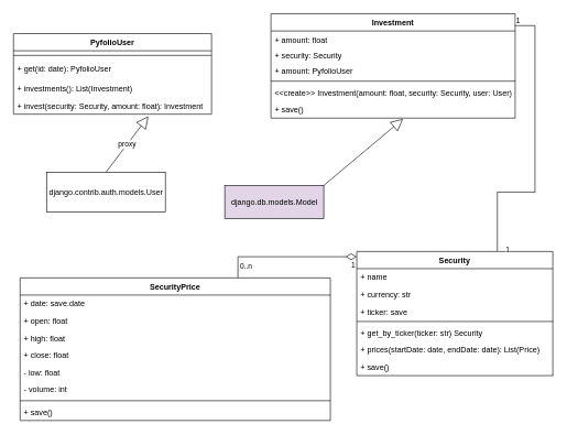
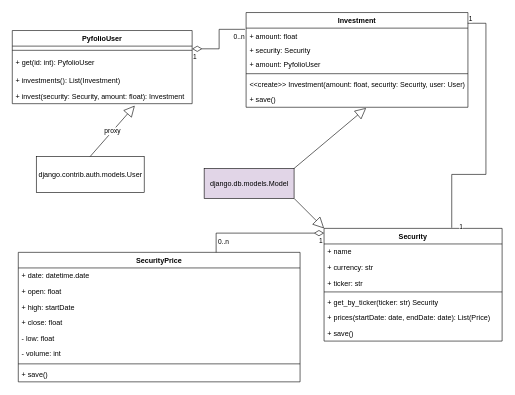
+ <mxCell id="31" value="" style="endArrow=none;html=1;endSize=12;startArrow=diamondThin;startSize=14;startFill=0;edgeStyle=orthogonalEdgeStyle;rounded=0;endFill=0;exitX=1;exitY=0.25;exitDx=0;exitDy=0;entryX=-0.005;entryY=0.177;entryDx=0;entryDy=0;entryPerimeter=0;" parent="1" source="19" target="24" edge="1"><mxGeometry relative="1" as="geometry"><mxPoint x="260" y="49" as="sourcePoint" /><mxPoint x="550" y="40" as="targetPoint" /></mxGeometry></mxCell>
+ <mxCell id="32" value="1" style="edgeLabel;resizable=0;html=1;align=left;verticalAlign=top;" parent="31" connectable="0" vertex="1"><mxGeometry x="-1" relative="1" as="geometry" /></mxCell>
+ <mxCell id="33" value="0..n" style="edgeLabel;resizable=0;html=1;align=right;verticalAlign=top;" parent="31" connectable="0" vertex="1"><mxGeometry x="1" relative="1" as="geometry" /></mxCell>
- <mxCell id="21" value="+ get(id: date): PyfolioUser" style="text;strokeColor=none;fillColor=none;align=left;verticalAlign=top;spacingLeft=4;spacingRight=4;overflow=hidden;rotatable=0;points=[[0,0.5],[1,0.5]];portConstraint=eastwest;" parent="19" vertex="1"><mxGeometry y="40" width="300" height="30" as="geometry" /></mxCell>
+ <mxCell id="21" value="+ get(id: int): PyfolioUser" style="text;strokeColor=none;fillColor=none;align=left;verticalAlign=top;spacingLeft=4;spacingRight=4;overflow=hidden;rotatable=0;points=[[0,0.5],[1,0.5]];portConstraint=eastwest;" parent="19" vertex="1"><mxGeometry y="40" width="300" height="30" as="geometry" /></mxCell>
- <mxCell id="43" value="django.contrib.auth.models.User" style="html=1;" parent="1" vertex="1"><mxGeometry x="70" y="260" width="180" height="60" as="geometry" /></mxCell>
+ <mxCell id="43" value="django.contrib.auth.models.User" style="html=1;" parent="1" vertex="1"><mxGeometry x="60" y="260" width="180" height="60" as="geometry" /></mxCell>
+ <mxCell id="42" value="" style="endArrow=block;endSize=16;endFill=0;html=1;rounded=0;entryX=0;entryY=0;entryDx=0;entryDy=0;exitX=1;exitY=1;exitDx=0;exitDy=0;" parent="1" source="40" target="2" edge="1"><mxGeometry width="160" relative="1" as="geometry"><mxPoint x="277.5" y="300" as="sourcePoint" /><mxPoint x="158.7" y="168.392" as="targetPoint" /></mxGeometry></mxCell>
- <mxCell id="11" value="+ date: save.date" style="text;strokeColor=none;fillColor=none;align=left;verticalAlign=top;spacingLeft=4;spacingRight=4;overflow=hidden;rotatable=0;points=[[0,0.5],[1,0.5]];portConstraint=eastwest;" parent="10" vertex="1"><mxGeometry y="26" width="470" height="26" as="geometry" /></mxCell>
+ <mxCell id="11" value="+ date: datetime.date" style="text;strokeColor=none;fillColor=none;align=left;verticalAlign=top;spacingLeft=4;spacingRight=4;overflow=hidden;rotatable=0;points=[[0,0.5],[1,0.5]];portConstraint=eastwest;" parent="10" vertex="1"><mxGeometry y="26" width="470" height="26" as="geometry" /></mxCell>
- <mxCell id="5" value="+ ticker: save" style="text;strokeColor=none;fillColor=none;align=left;verticalAlign=top;spacingLeft=4;spacingRight=4;overflow=hidden;rotatable=0;points=[[0,0.5],[1,0.5]];portConstraint=eastwest;" parent="2" vertex="1"><mxGeometry y="78" width="297" height="24" as="geometry" /></mxCell>
+ <mxCell id="5" value="+ ticker: str" style="text;strokeColor=none;fillColor=none;align=left;verticalAlign=top;spacingLeft=4;spacingRight=4;overflow=hidden;rotatable=0;points=[[0,0.5],[1,0.5]];portConstraint=eastwest;" parent="2" vertex="1"><mxGeometry y="78" width="297" height="24" as="geometry" /></mxCell>
- <mxCell id="13" value="+ high: float" style="text;strokeColor=none;fillColor=none;align=left;verticalAlign=top;spacingLeft=4;spacingRight=4;overflow=hidden;rotatable=0;points=[[0,0.5],[1,0.5]];portConstraint=eastwest;" parent="10" vertex="1"><mxGeometry y="78" width="470" height="26" as="geometry" /></mxCell>
+ <mxCell id="13" value="+ high: startDate" style="text;strokeColor=none;fillColor=none;align=left;verticalAlign=top;spacingLeft=4;spacingRight=4;overflow=hidden;rotatable=0;points=[[0,0.5],[1,0.5]];portConstraint=eastwest;" parent="10" vertex="1"><mxGeometry y="78" width="470" height="26" as="geometry" /></mxCell>
